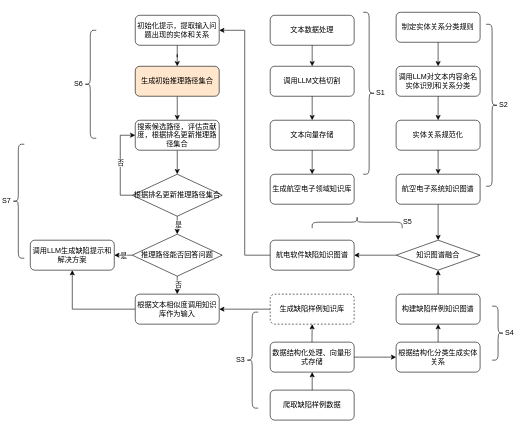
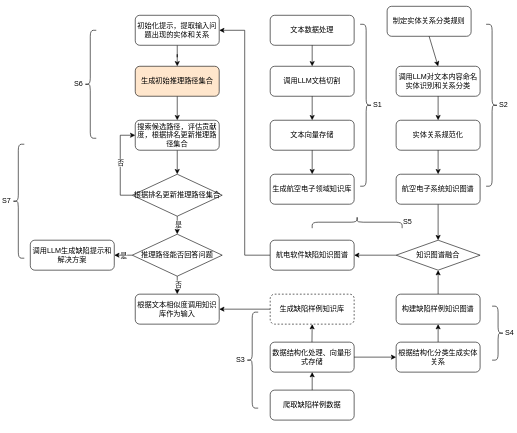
- <mxCell id="7" value="制定实体关系分类规则" style="rounded=1;whiteSpace=wrap;html=1;fontSize=12;glass=0;strokeWidth=1;shadow=0;" parent="1" vertex="1"><mxGeometry x="660" y="20" width="140" height="50" as="geometry" /></mxCell>
+ <mxCell id="7" value="制定实体关系分类规则" style="rounded=1;whiteSpace=wrap;html=1;fontSize=12;glass=0;strokeWidth=1;shadow=0;" parent="1" vertex="1"><mxGeometry x="645" y="10" width="140" height="50" as="geometry" /></mxCell>
- <mxCell id="51" value="S1" style="shape=curlyBracket;whiteSpace=wrap;html=1;rounded=1;flipH=1;labelPosition=right;verticalLabelPosition=middle;align=left;verticalAlign=middle;" parent="1" vertex="1"><mxGeometry x="605" y="20" width="20" height="270" as="geometry" /></mxCell>
+ <mxCell id="51" value="S1" style="shape=curlyBracket;whiteSpace=wrap;html=1;rounded=1;flipH=1;labelPosition=right;verticalLabelPosition=middle;align=left;verticalAlign=middle;" parent="1" vertex="1"><mxGeometry x="600" y="40" width="20" height="270" as="geometry" /></mxCell>
- <mxCell id="38" style="edgeStyle=orthogonalEdgeStyle;rounded=0;orthogonalLoop=1;jettySize=auto;html=1;exitX=0;exitY=0.5;exitDx=0;exitDy=0;entryX=0.5;entryY=1;entryDx=0;entryDy=0;" parent="1" source="39" target="50" edge="1"><mxGeometry relative="1" as="geometry" /></mxCell>
